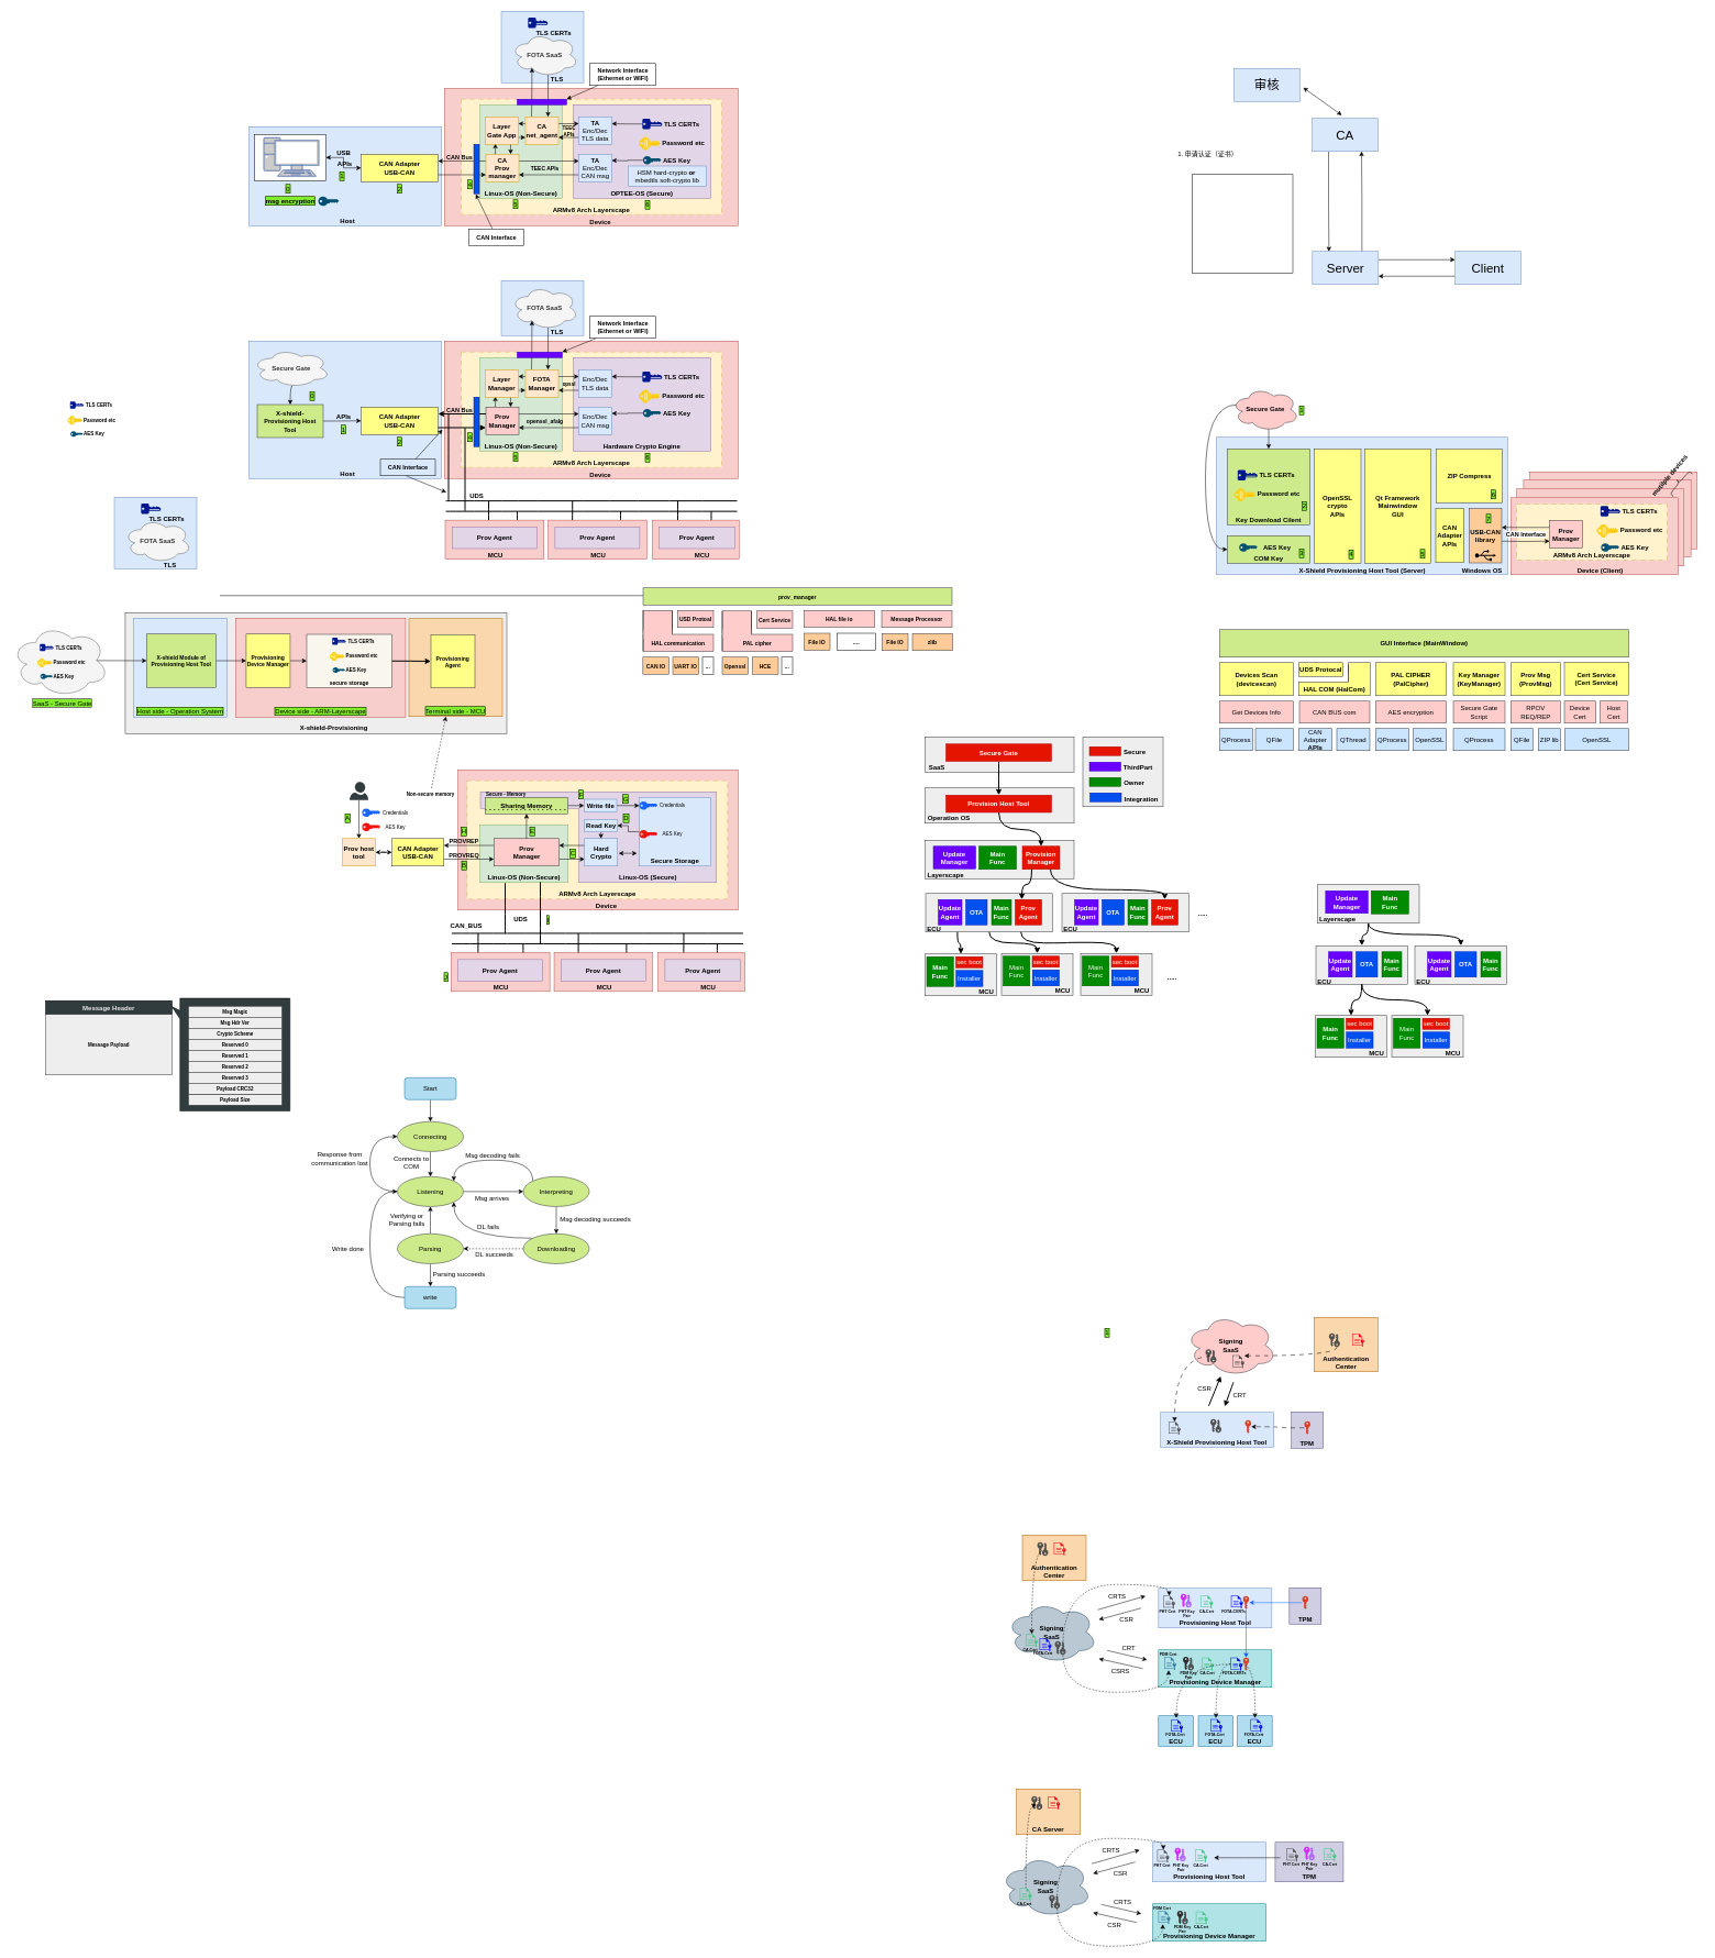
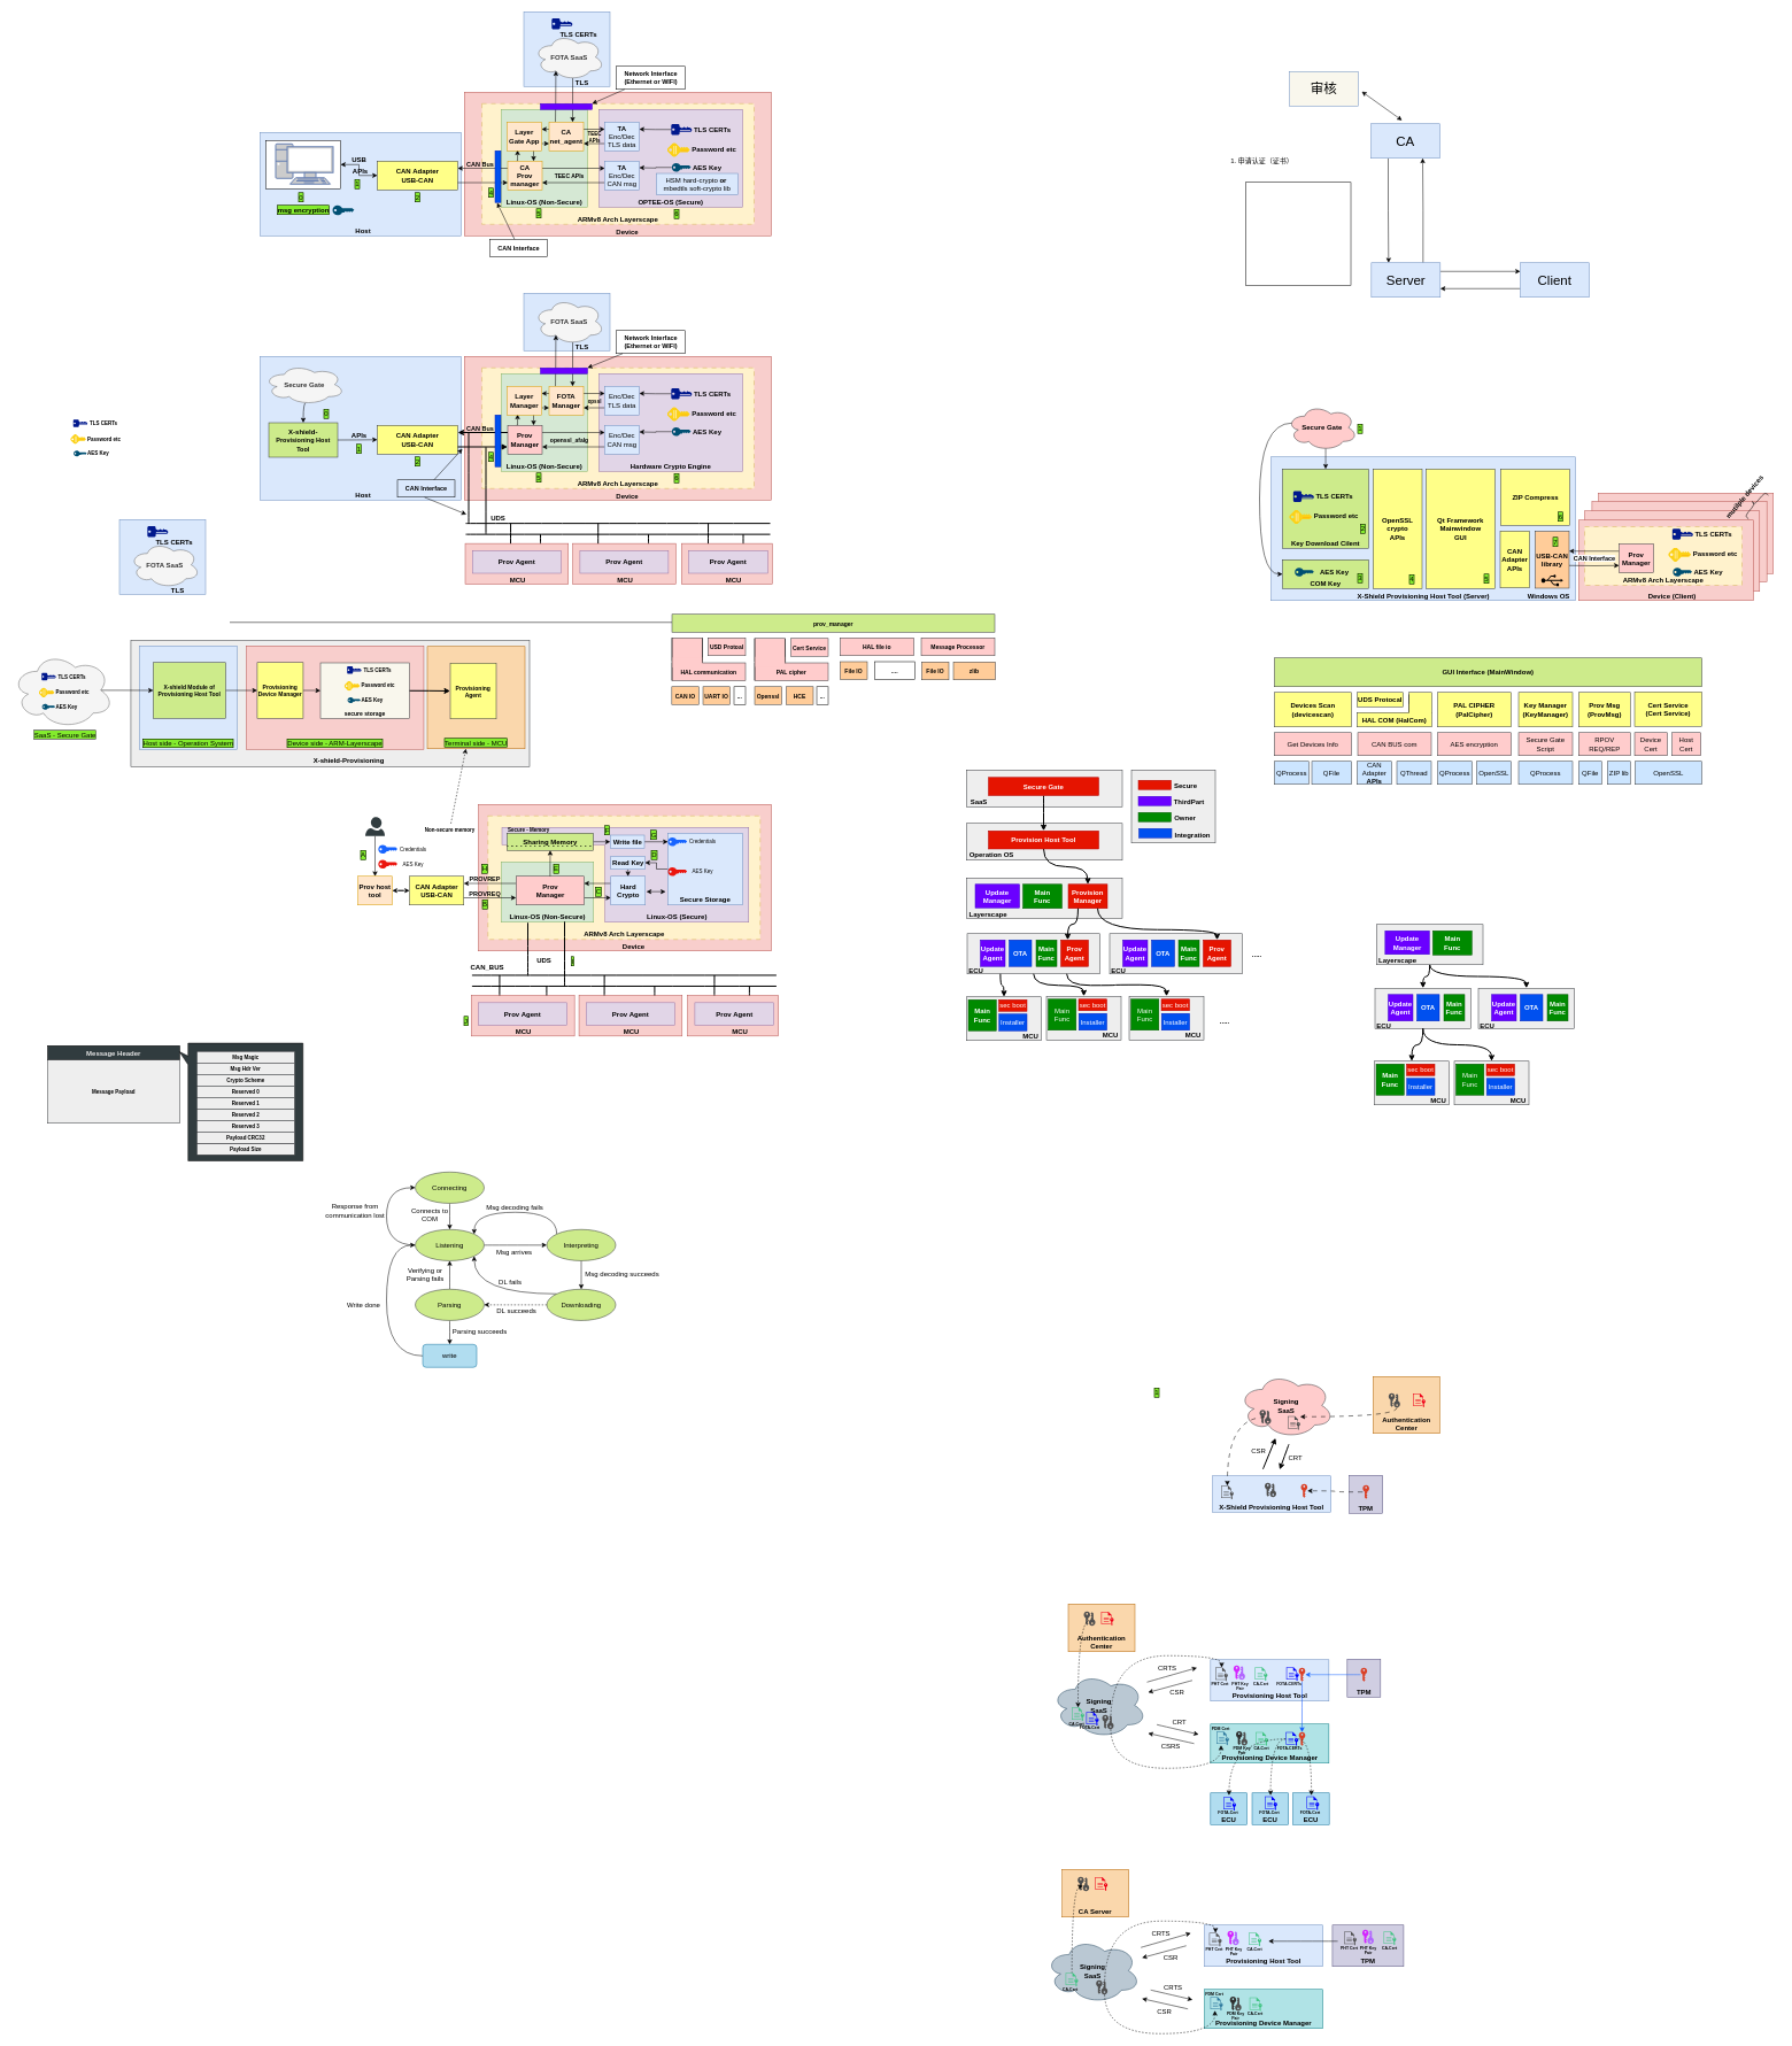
- <mxCell id="632" value="审核" style="rounded=0;whiteSpace=wrap;html=1;fontSize=23;fillColor=#dae8fc;strokeColor=#6c8ebf;" vertex="1" parent="1"><mxGeometry x="2244" y="124" width="120" height="60" as="geometry" /></mxCell>
+ <mxCell id="632" value="审核" style="rounded=0;whiteSpace=wrap;html=1;fontSize=23;fillColor=#f9f7ed;strokeColor=#6c8ebf;" vertex="1" parent="1"><mxGeometry x="2244" y="124" width="120" height="60" as="geometry" /></mxCell>
- <mxCell id="214" value="Start" style="rounded=1;whiteSpace=wrap;html=1;labelBackgroundColor=none;strokeColor=#10739e;fontSize=12;fillColor=#b1ddf0;" parent="1" vertex="1"><mxGeometry x="735" y="1960" width="94" height="40" as="geometry" /></mxCell>
- <mxCell id="213" style="edgeStyle=orthogonalEdgeStyle;curved=1;rounded=0;orthogonalLoop=1;jettySize=auto;html=1;exitX=0.5;exitY=1;exitDx=0;exitDy=0;fontSize=12;fontColor=#000000;startArrow=none;startFill=0;elbow=vertical;" parent="1" source="214" target="216" edge="1"><mxGeometry relative="1" as="geometry" /></mxCell>
